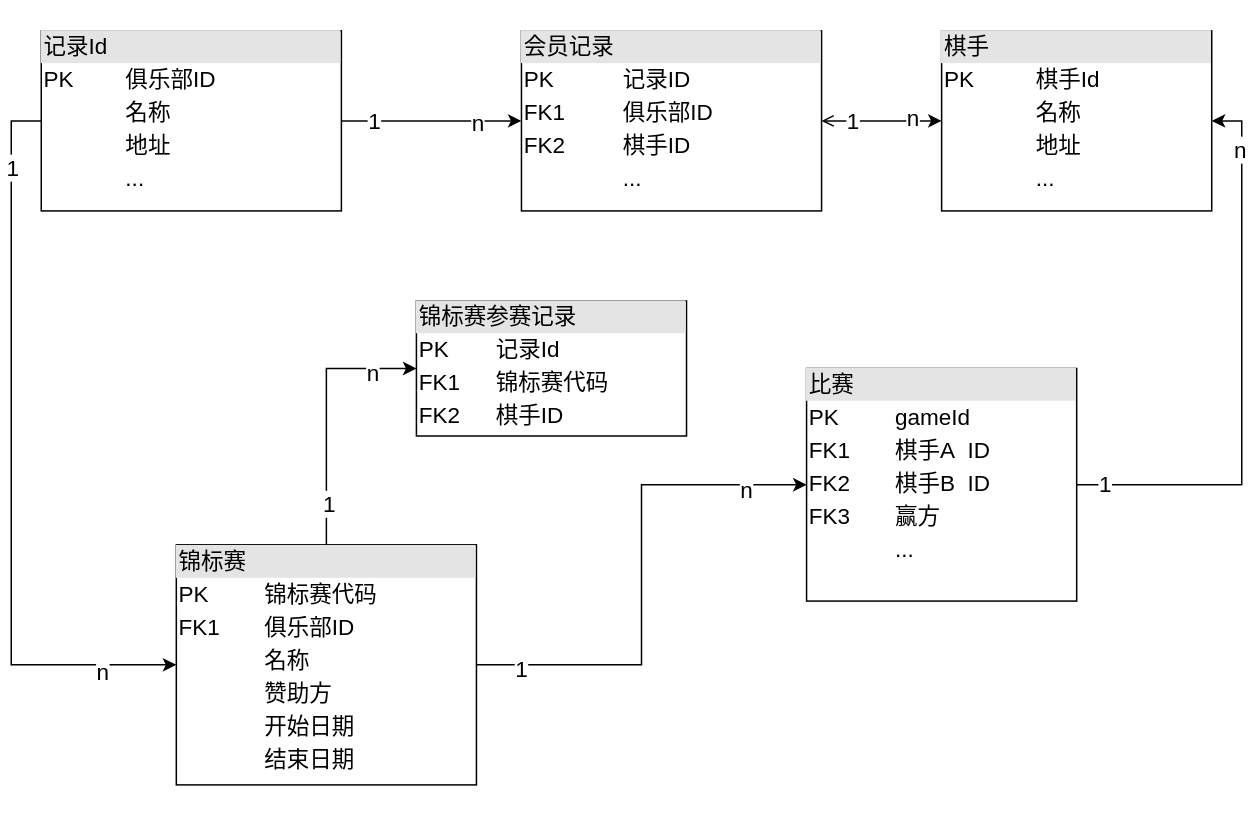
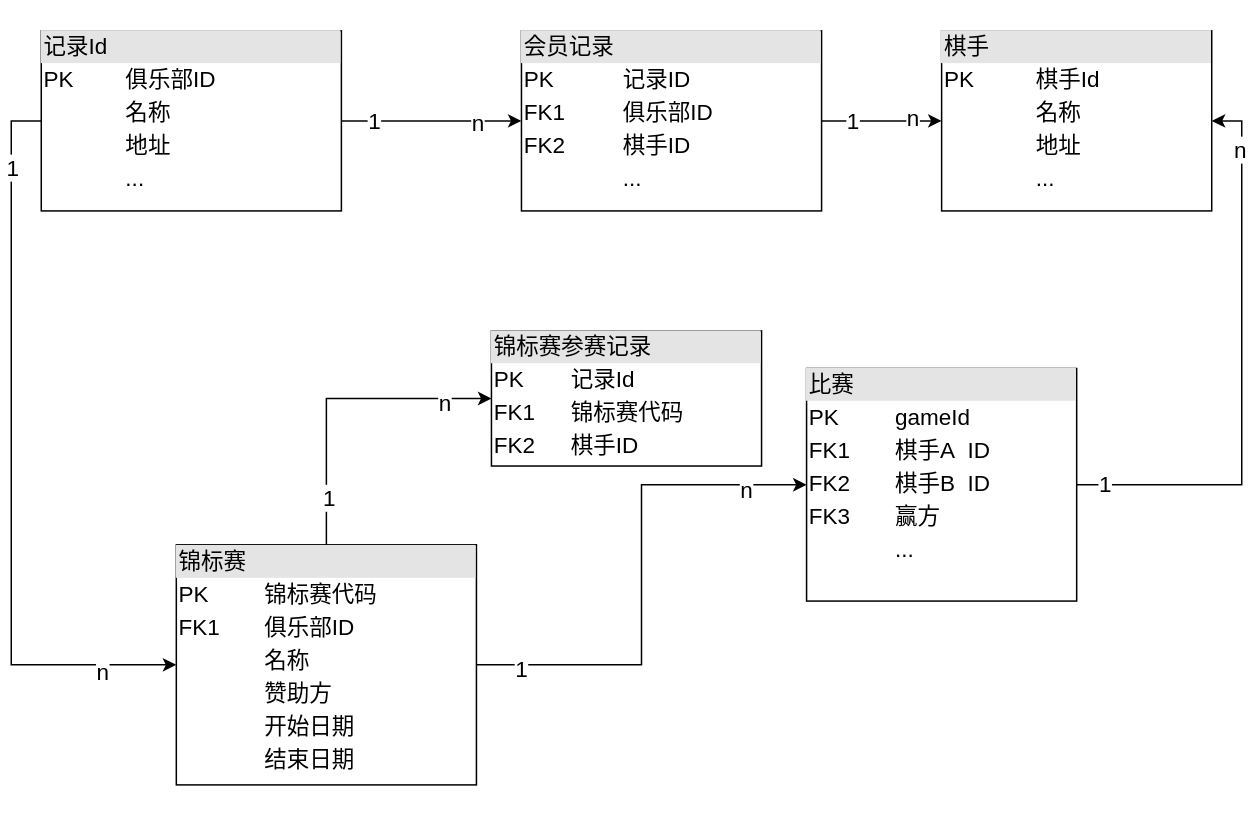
- <mxCell id="18" style="edgeStyle=orthogonalEdgeStyle;rounded=0;orthogonalLoop=1;jettySize=auto;html=1;entryX=1;entryY=0.5;entryDx=0;entryDy=0;fontSize=15;startArrow=classic;startFill=1;endArrow=open;endFill=0;" edge="1" parent="1" source="21" target="9"><mxGeometry relative="1" as="geometry" /></mxCell>
+ <mxCell id="18" style="edgeStyle=orthogonalEdgeStyle;rounded=0;orthogonalLoop=1;jettySize=auto;html=1;entryX=1;entryY=0.5;entryDx=0;entryDy=0;fontSize=15;startArrow=classic;startFill=1;endArrow=none;endFill=0;" edge="1" parent="1" source="21" target="9"><mxGeometry relative="1" as="geometry" /></mxCell>
- <mxCell id="25" value="&lt;div style=&quot;box-sizing:border-box;width:100%;background:#e4e4e4;padding:2px;&quot;&gt;锦标赛参赛记录&lt;/div&gt;&lt;table style=&quot;width:100%;font-size:1em;&quot; cellpadding=&quot;2&quot; cellspacing=&quot;0&quot;&gt;&lt;tbody&gt;&lt;tr&gt;&lt;td&gt;PK&lt;/td&gt;&lt;td&gt;记录Id&lt;/td&gt;&lt;/tr&gt;&lt;tr&gt;&lt;td&gt;FK1&lt;/td&gt;&lt;td&gt;锦标赛代码&lt;/td&gt;&lt;/tr&gt;&lt;tr&gt;&lt;td&gt;FK2&lt;/td&gt;&lt;td&gt;棋手ID&lt;/td&gt;&lt;/tr&gt;&lt;/tbody&gt;&lt;/table&gt;" style="verticalAlign=top;align=left;overflow=fill;html=1;fontSize=15;" vertex="1" parent="1"><mxGeometry x="270" y="200" width="180" height="90" as="geometry" /></mxCell>
+ <mxCell id="25" value="&lt;div style=&quot;box-sizing:border-box;width:100%;background:#e4e4e4;padding:2px;&quot;&gt;锦标赛参赛记录&lt;/div&gt;&lt;table style=&quot;width:100%;font-size:1em;&quot; cellpadding=&quot;2&quot; cellspacing=&quot;0&quot;&gt;&lt;tbody&gt;&lt;tr&gt;&lt;td&gt;PK&lt;/td&gt;&lt;td&gt;记录Id&lt;/td&gt;&lt;/tr&gt;&lt;tr&gt;&lt;td&gt;FK1&lt;/td&gt;&lt;td&gt;锦标赛代码&lt;/td&gt;&lt;/tr&gt;&lt;tr&gt;&lt;td&gt;FK2&lt;/td&gt;&lt;td&gt;棋手ID&lt;/td&gt;&lt;/tr&gt;&lt;/tbody&gt;&lt;/table&gt;" style="verticalAlign=top;align=left;overflow=fill;html=1;fontSize=15;" vertex="1" parent="1"><mxGeometry x="320" y="220" width="180" height="90" as="geometry" /></mxCell>
